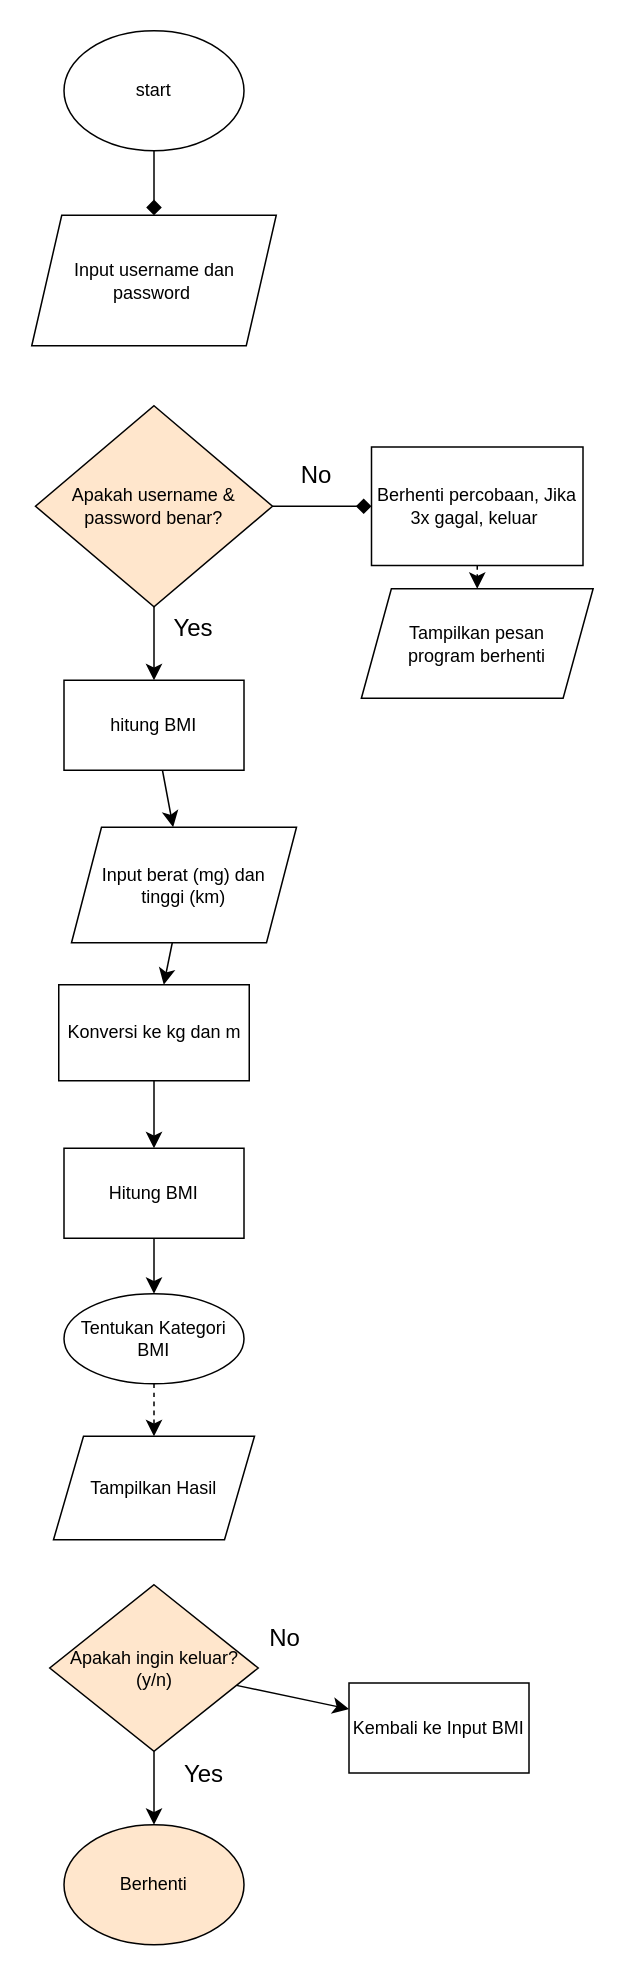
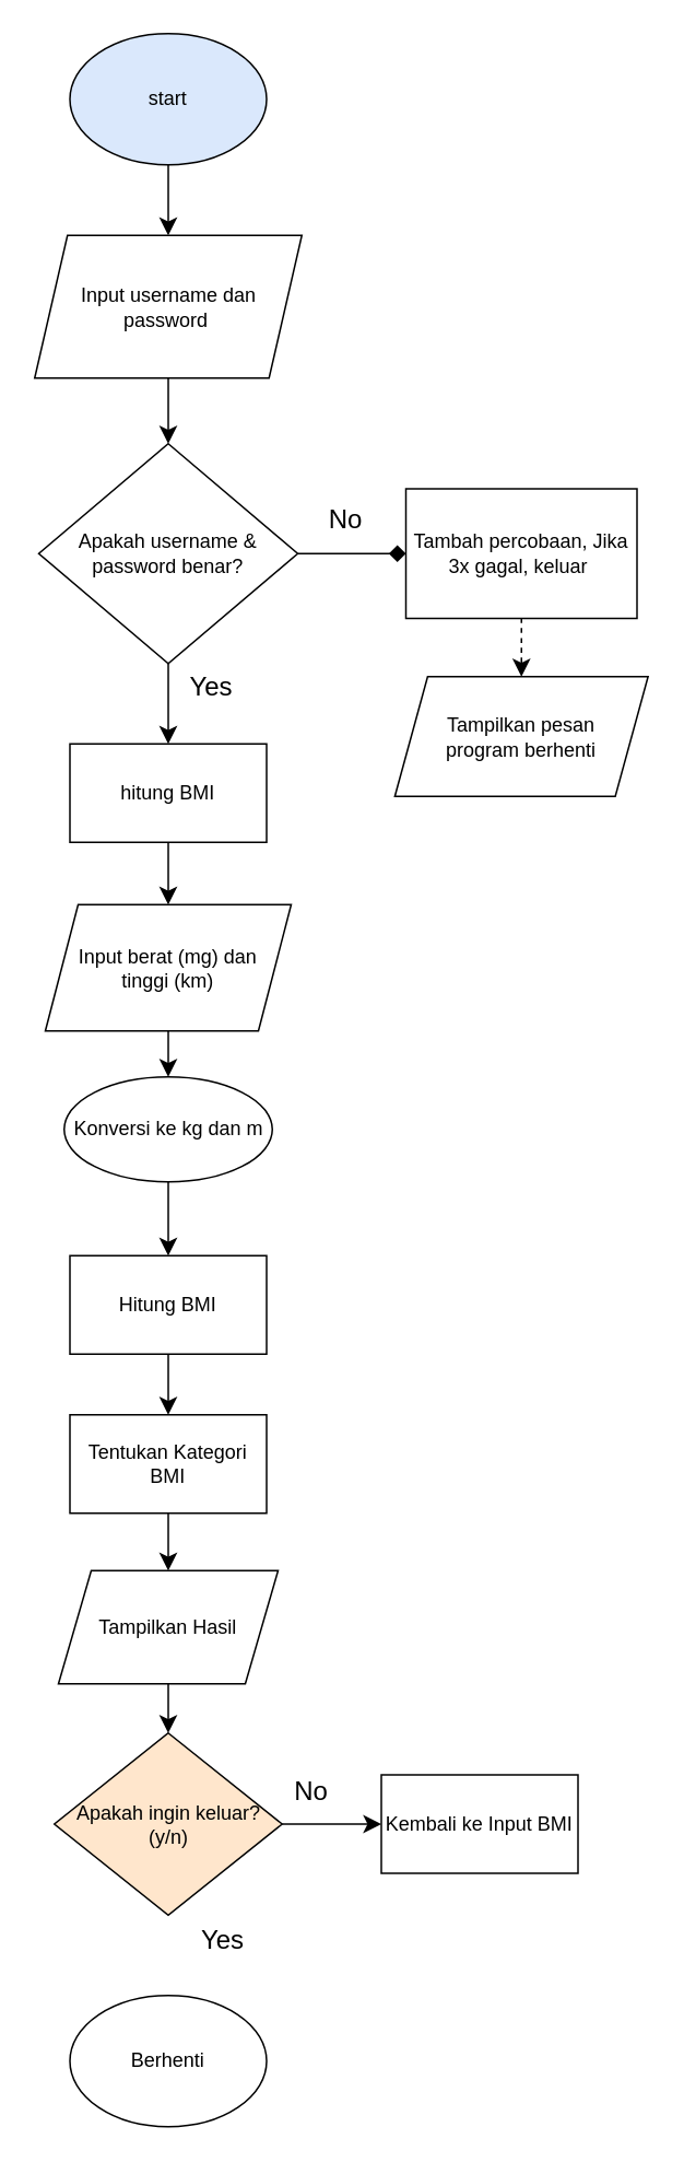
- <mxCell id="3" value="start" style="ellipse;whiteSpace=wrap;html=1;" vertex="1" parent="1"><mxGeometry x="42" y="20" width="120" height="80" as="geometry" /></mxCell>
+ <mxCell id="3" value="start" style="ellipse;whiteSpace=wrap;html=1;fillColor=#dae8fc;" vertex="1" parent="1"><mxGeometry x="42" y="20" width="120" height="80" as="geometry" /></mxCell>
- <mxCell id="2" value="" style="edgeStyle=none;curved=1;rounded=0;orthogonalLoop=1;jettySize=auto;html=1;fontSize=12;startSize=8;endSize=8;endArrow=diamond;" edge="1" parent="1" source="3" target="5"><mxGeometry relative="1" as="geometry" /></mxCell>
+ <mxCell id="2" value="" style="edgeStyle=none;curved=1;rounded=0;orthogonalLoop=1;jettySize=auto;html=1;fontSize=12;startSize=8;endSize=8;" edge="1" parent="1" source="3" target="5"><mxGeometry relative="1" as="geometry" /></mxCell>
+ <mxCell id="4" value="" style="edgeStyle=none;curved=1;rounded=0;orthogonalLoop=1;jettySize=auto;html=1;fontSize=12;startSize=8;endSize=8;" edge="1" parent="1" source="5" target="8"><mxGeometry relative="1" as="geometry" /></mxCell>
- <mxCell id="8" value="Apakah username &amp;amp; password benar?" style="rhombus;whiteSpace=wrap;html=1;fillColor=#ffe6cc;" vertex="1" parent="1"><mxGeometry x="23" y="270" width="158" height="134" as="geometry" /></mxCell>
+ <mxCell id="8" value="Apakah username &amp;amp; password benar?" style="rhombus;whiteSpace=wrap;html=1;" vertex="1" parent="1"><mxGeometry x="23" y="270" width="158" height="134" as="geometry" /></mxCell>
- <mxCell id="10" value="Berhenti percobaan, Jika 3x gagal, keluar&amp;nbsp;" style="whiteSpace=wrap;html=1;" vertex="1" parent="1"><mxGeometry x="247" y="297.5" width="141" height="79" as="geometry" /></mxCell>
+ <mxCell id="10" value="Tambah percobaan, Jika 3x gagal, keluar&amp;nbsp;" style="whiteSpace=wrap;html=1;" vertex="1" parent="1"><mxGeometry x="247" y="297.5" width="141" height="79" as="geometry" /></mxCell>
- <mxCell id="11" value="Tampilkan pesan &lt;br&gt;program berhenti" style="shape=parallelogram;perimeter=parallelogramPerimeter;whiteSpace=wrap;html=1;fixedSize=1;" vertex="1" parent="1"><mxGeometry x="240.25" y="392" width="154.5" height="73" as="geometry" /></mxCell>
+ <mxCell id="11" value="Tampilkan pesan &lt;br&gt;program berhenti" style="shape=parallelogram;perimeter=parallelogramPerimeter;whiteSpace=wrap;html=1;fixedSize=1;" vertex="1" parent="1"><mxGeometry x="240.25" y="412" width="154.5" height="73" as="geometry" /></mxCell>
- <mxCell id="17" value="Input berat (mg) dan &lt;br&gt;tinggi (km)" style="shape=parallelogram;perimeter=parallelogramPerimeter;whiteSpace=wrap;html=1;fixedSize=1;" vertex="1" parent="1"><mxGeometry x="47" y="551" width="150" height="77" as="geometry" /></mxCell>
+ <mxCell id="17" value="Input berat (mg) dan &lt;br&gt;tinggi (km)" style="shape=parallelogram;perimeter=parallelogramPerimeter;whiteSpace=wrap;html=1;fixedSize=1;" vertex="1" parent="1"><mxGeometry x="27" y="551" width="150" height="77" as="geometry" /></mxCell>
- <mxCell id="19" value="Konversi ke kg dan m" style="whiteSpace=wrap;html=1;" vertex="1" parent="1"><mxGeometry x="38.5" y="656" width="127" height="64" as="geometry" /></mxCell>
+ <mxCell id="19" value="Konversi ke kg dan m" style="ellipse;whiteSpace=wrap;html=1;" vertex="1" parent="1"><mxGeometry x="38.5" y="656" width="127" height="64" as="geometry" /></mxCell>
- <mxCell id="23" value="Tentukan Kategori BMI" style="ellipse;whiteSpace=wrap;html=1;" vertex="1" parent="1"><mxGeometry x="42" y="862" width="120" height="60" as="geometry" /></mxCell>
+ <mxCell id="23" value="Tentukan Kategori BMI" style="whiteSpace=wrap;html=1;" vertex="1" parent="1"><mxGeometry x="42" y="862" width="120" height="60" as="geometry" /></mxCell>
- <mxCell id="22" value="" style="edgeStyle=none;curved=1;rounded=0;orthogonalLoop=1;jettySize=auto;html=1;fontSize=12;startSize=8;endSize=8;dashed=1;" edge="1" parent="1" source="23" target="25"><mxGeometry relative="1" as="geometry" /></mxCell>
+ <mxCell id="22" value="" style="edgeStyle=none;curved=1;rounded=0;orthogonalLoop=1;jettySize=auto;html=1;fontSize=12;startSize=8;endSize=8;" edge="1" parent="1" source="23" target="25"><mxGeometry relative="1" as="geometry" /></mxCell>
+ <mxCell id="24" value="" style="edgeStyle=none;curved=1;rounded=0;orthogonalLoop=1;jettySize=auto;html=1;fontSize=12;startSize=8;endSize=8;" edge="1" parent="1" source="25" target="28"><mxGeometry relative="1" as="geometry" /></mxCell>
- <mxCell id="30" value="Kembali ke Input BMI" style="whiteSpace=wrap;html=1;" vertex="1" parent="1"><mxGeometry x="232" y="1121.5" width="120" height="60" as="geometry" /></mxCell>
+ <mxCell id="30" value="Kembali ke Input BMI" style="whiteSpace=wrap;html=1;" vertex="1" parent="1"><mxGeometry x="232" y="1081.5" width="120" height="60" as="geometry" /></mxCell>
- <mxCell id="26" value="" style="edgeStyle=none;curved=1;rounded=0;orthogonalLoop=1;jettySize=auto;html=1;fontSize=12;startSize=8;endSize=8;" edge="1" parent="1" source="28" target="29"><mxGeometry relative="1" as="geometry" /></mxCell>
- <mxCell id="29" value="Berhenti" style="ellipse;whiteSpace=wrap;html=1;fillColor=#ffe6cc;" vertex="1" parent="1"><mxGeometry x="42" y="1216" width="120" height="80" as="geometry" /></mxCell>
+ <mxCell id="29" value="Berhenti" style="ellipse;whiteSpace=wrap;html=1;" vertex="1" parent="1"><mxGeometry x="42" y="1216" width="120" height="80" as="geometry" /></mxCell>
